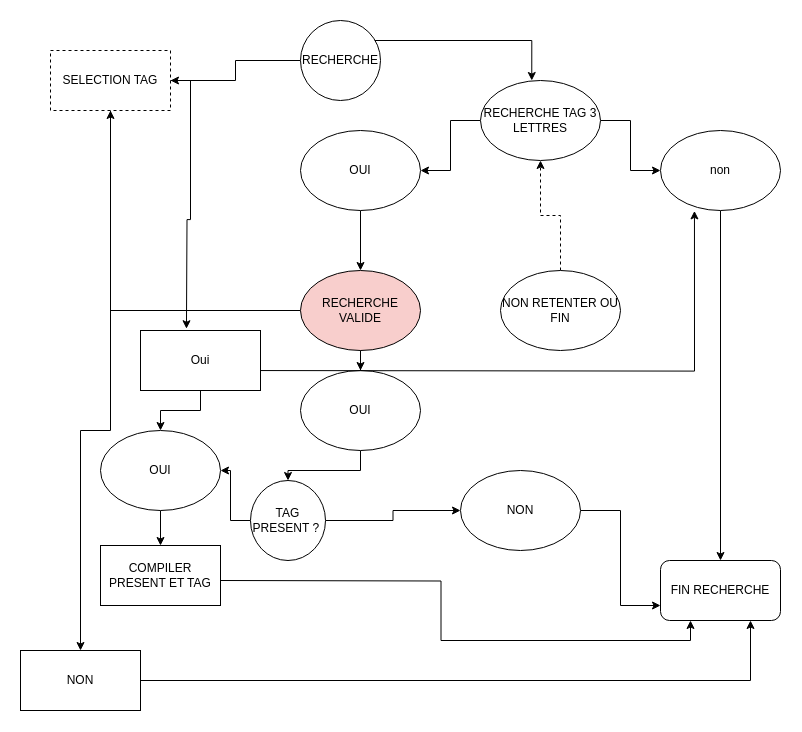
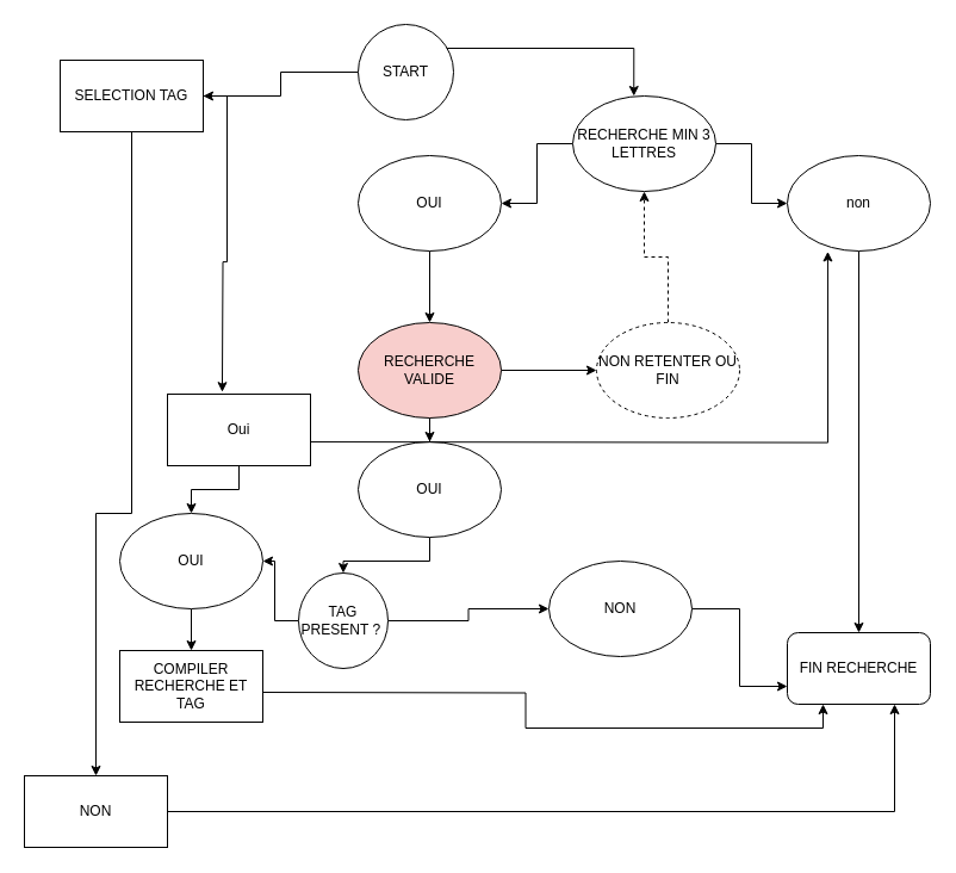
- <mxCell id="4" value="RECHERCHE" style="ellipse;whiteSpace=wrap;html=1;aspect=fixed;" parent="1" vertex="1"><mxGeometry x="300" width="80" height="80" as="geometry" y="20" /></mxCell>
+ <mxCell id="4" value="START" style="ellipse;whiteSpace=wrap;html=1;aspect=fixed;" parent="1" vertex="1"><mxGeometry x="300" width="80" height="80" as="geometry" y="20" /></mxCell>
- <mxCell id="6" value="SELECTION TAG" style="rounded=0;whiteSpace=wrap;html=1;dashed=1;" parent="1" vertex="1"><mxGeometry x="50" y="50" width="120" height="60" as="geometry" /></mxCell>
+ <mxCell id="6" value="SELECTION TAG" style="rounded=0;whiteSpace=wrap;html=1;" parent="1" vertex="1"><mxGeometry x="50" y="50" width="120" height="60" as="geometry" /></mxCell>
- <mxCell id="9" value="RECHERCHE TAG 3 LETTRES" style="ellipse;whiteSpace=wrap;html=1;" parent="1" vertex="1"><mxGeometry x="480" y="80" width="120" height="80" as="geometry" /></mxCell>
+ <mxCell id="9" value="RECHERCHE MIN 3 LETTRES" style="ellipse;whiteSpace=wrap;html=1;" parent="1" vertex="1"><mxGeometry x="480" y="80" width="120" height="80" as="geometry" /></mxCell>
- <mxCell id="16" value="" style="edgeStyle=orthogonalEdgeStyle;rounded=0;orthogonalLoop=1;jettySize=auto;html=1;" parent="1" source="17" target="6" edge="1"><mxGeometry relative="1" as="geometry" /></mxCell>
+ <mxCell id="16" value="" style="edgeStyle=orthogonalEdgeStyle;rounded=0;orthogonalLoop=1;jettySize=auto;html=1;" parent="1" source="17" target="21" edge="1"><mxGeometry relative="1" as="geometry" /></mxCell>
- <mxCell id="21" value="NON RETENTER OU FIN" style="ellipse;whiteSpace=wrap;html=1;" parent="1" vertex="1"><mxGeometry x="500" y="270" width="120" height="80" as="geometry" /></mxCell>
+ <mxCell id="21" value="NON RETENTER OU FIN" style="ellipse;whiteSpace=wrap;html=1;dashed=1;" parent="1" vertex="1"><mxGeometry x="500" y="270" width="120" height="80" as="geometry" /></mxCell>
- <mxCell id="36" value="COMPILER PRESENT ET TAG" style="whiteSpace=wrap;html=1;" vertex="1" parent="1"><mxGeometry x="100" y="545" width="120" height="60" as="geometry" /></mxCell>
+ <mxCell id="36" value="COMPILER RECHERCHE ET TAG" style="whiteSpace=wrap;html=1;" vertex="1" parent="1"><mxGeometry x="100" y="545" width="120" height="60" as="geometry" /></mxCell>
- <mxCell id="14" value="FIN RECHERCHE" style="rounded=1;whiteSpace=wrap;html=1;" parent="1" vertex="1"><mxGeometry x="660" y="560" width="120" height="60" as="geometry" /></mxCell>
+ <mxCell id="14" value="FIN RECHERCHE" style="rounded=1;whiteSpace=wrap;html=1;" parent="1" vertex="1"><mxGeometry x="660" y="530" width="120" height="60" as="geometry" /></mxCell>
